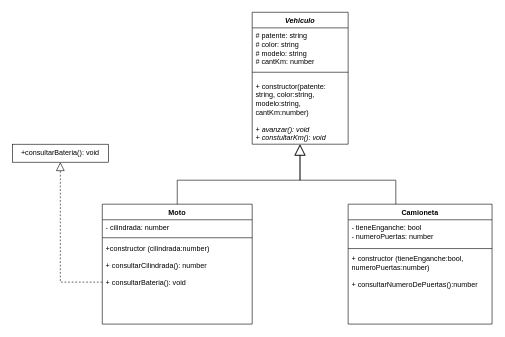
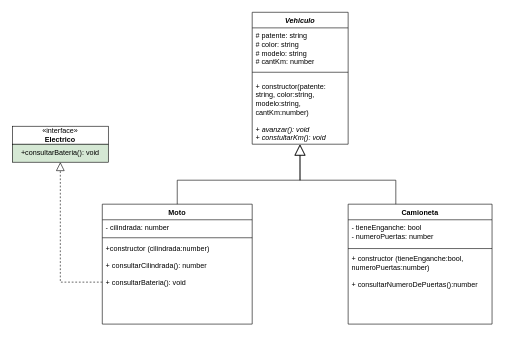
+ <mxCell id="16" value="«interface»&lt;br&gt;&lt;b&gt;Electrico&lt;/b&gt;" style="html=1;whiteSpace=wrap;" vertex="1" parent="1"><mxGeometry x="20" y="210" width="160" height="30" as="geometry" /></mxCell>
- <mxCell id="17" value="+consultarBateria(): void" style="html=1;whiteSpace=wrap;" vertex="1" parent="1"><mxGeometry x="20" y="240" width="160" height="30" as="geometry" /></mxCell>
+ <mxCell id="17" value="+consultarBateria(): void" style="html=1;whiteSpace=wrap;fillColor=#d5e8d4;" vertex="1" parent="1"><mxGeometry x="20" y="240" width="160" height="30" as="geometry" /></mxCell>
